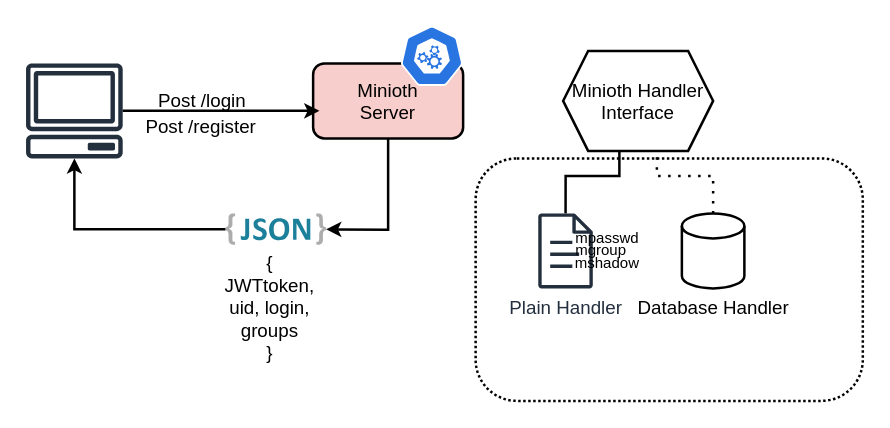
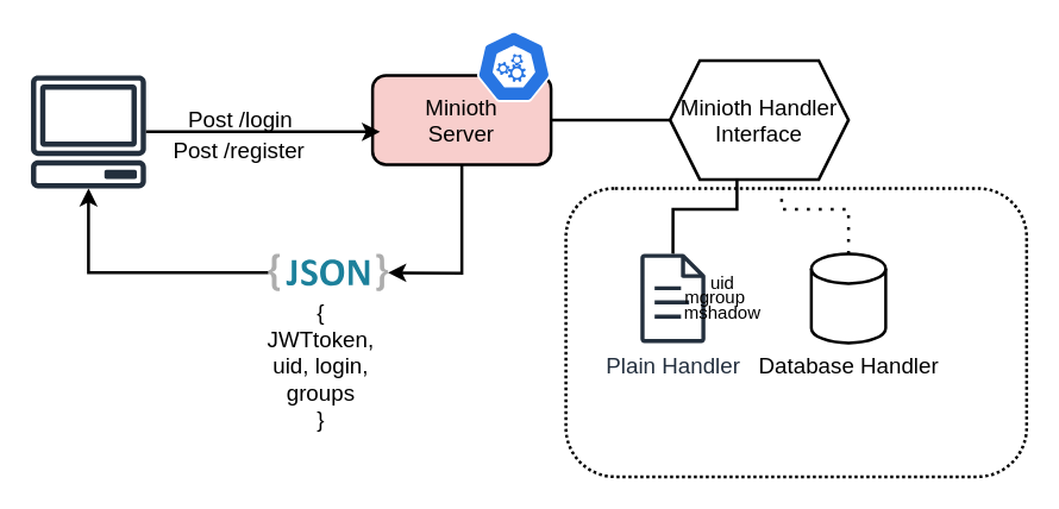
+ <mxCell id="14" value="" style="endArrow=none;html=1;rounded=0;exitX=0;exitY=0.5;exitDx=0;exitDy=0;entryX=1;entryY=0.5;entryDx=0;entryDy=0;fontSize=15;strokeWidth=2;" edge="1" parent="1" source="13" target="4"><mxGeometry width="50" height="50" relative="1" as="geometry"><mxPoint x="340" y="120" as="sourcePoint" /><mxPoint x="390" y="70" as="targetPoint" /></mxGeometry></mxCell>
- <mxCell id="21" value="mpasswd" style="text;html=1;align=center;verticalAlign=middle;resizable=0;points=[];autosize=1;strokeColor=none;fillColor=none;fontSize=12;" vertex="1" parent="1"><mxGeometry x="450" y="175" width="70" height="30" as="geometry" /></mxCell>
+ <mxCell id="21" value="uid" style="text;html=1;align=center;verticalAlign=middle;resizable=0;points=[];autosize=1;strokeColor=none;fillColor=none;fontSize=12;" vertex="1" parent="1"><mxGeometry x="450" y="175" width="70" height="30" as="geometry" /></mxCell>
